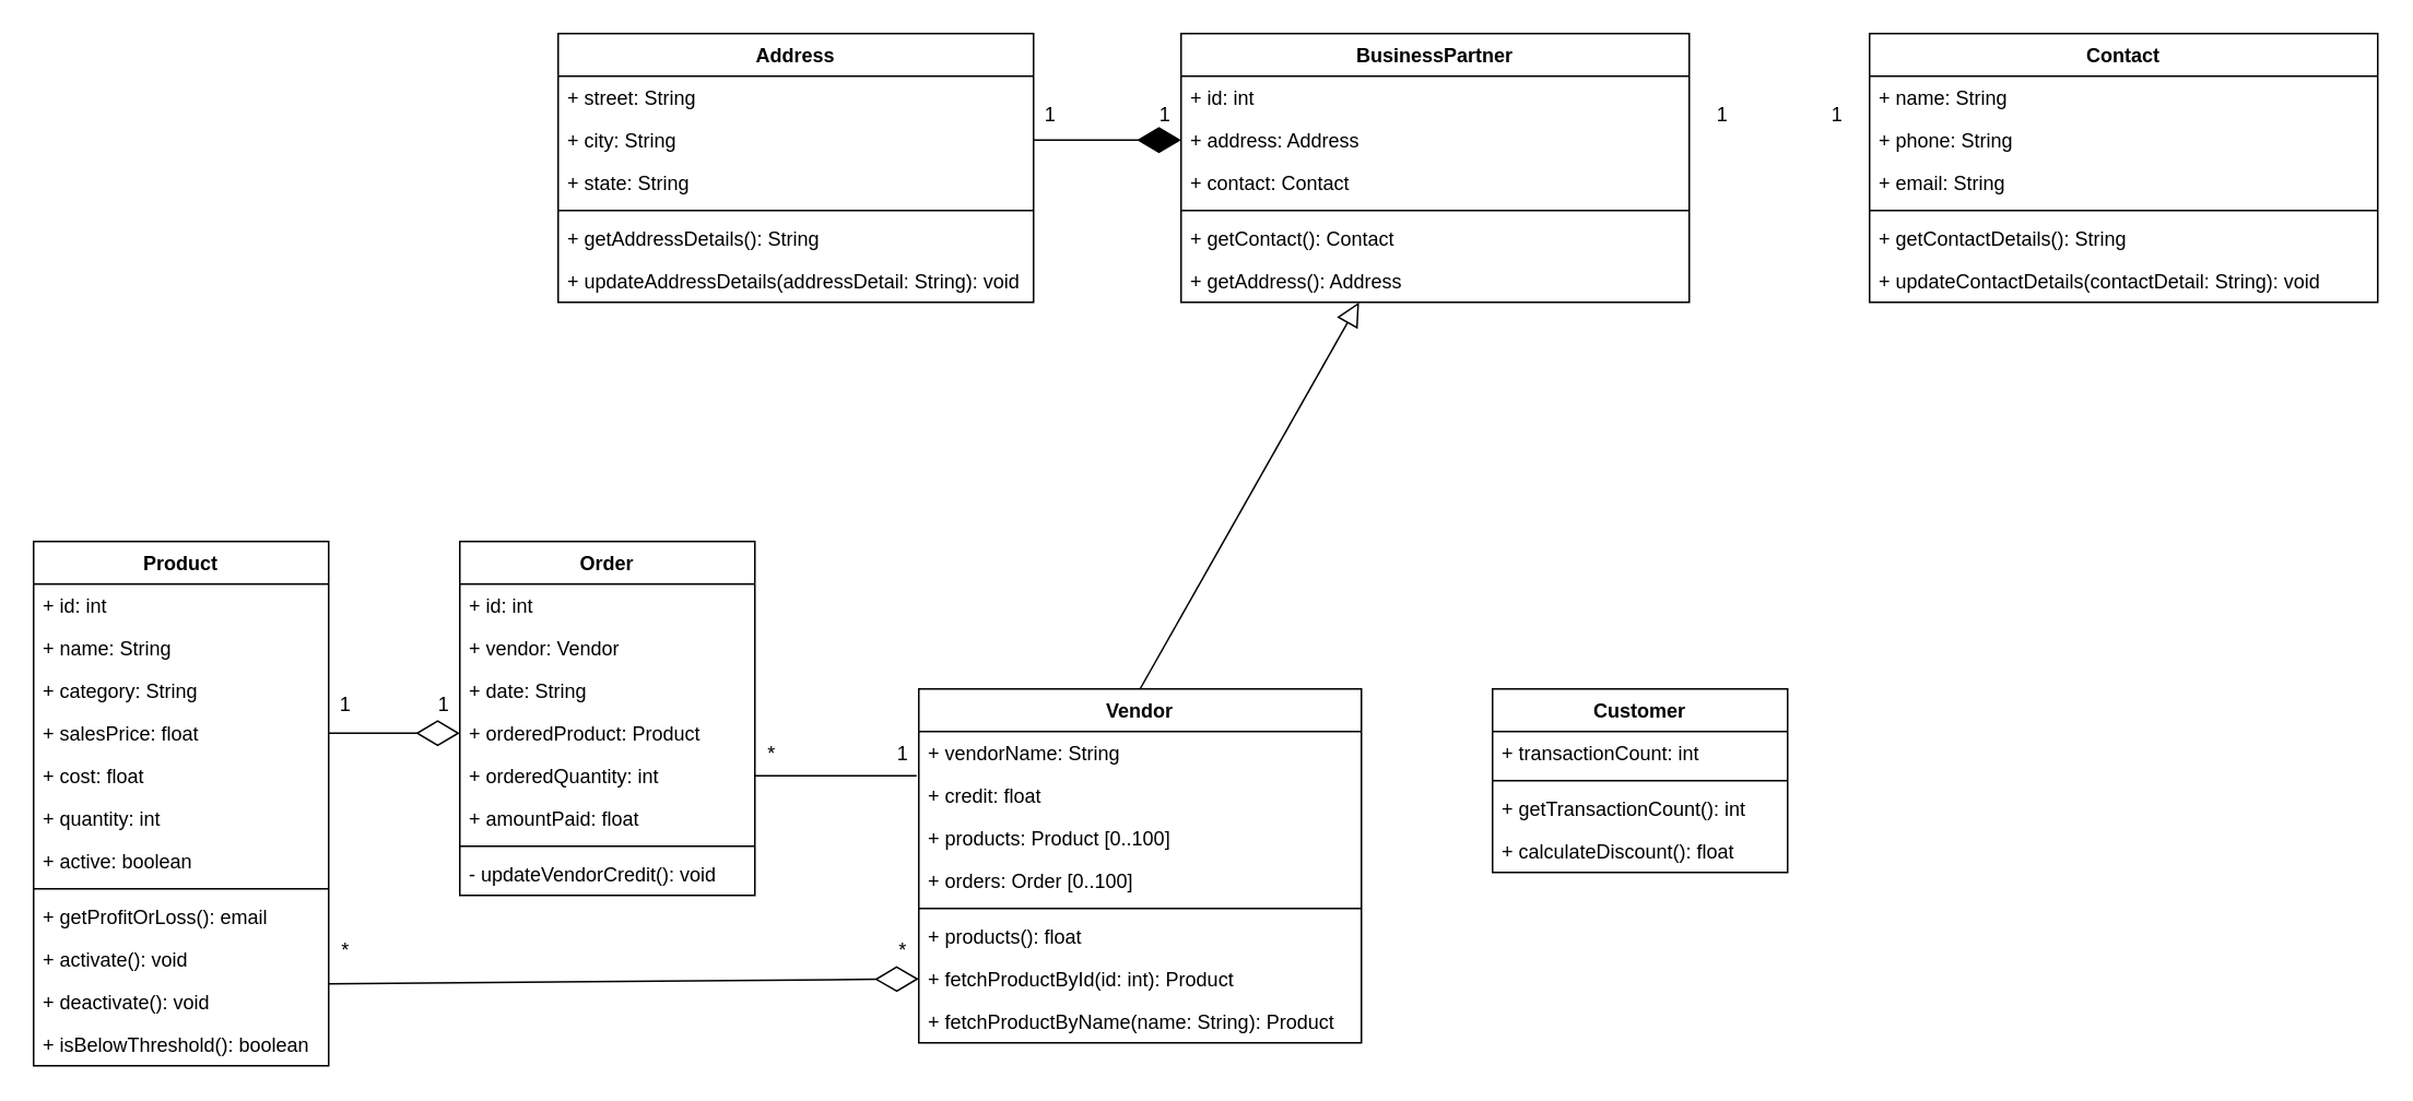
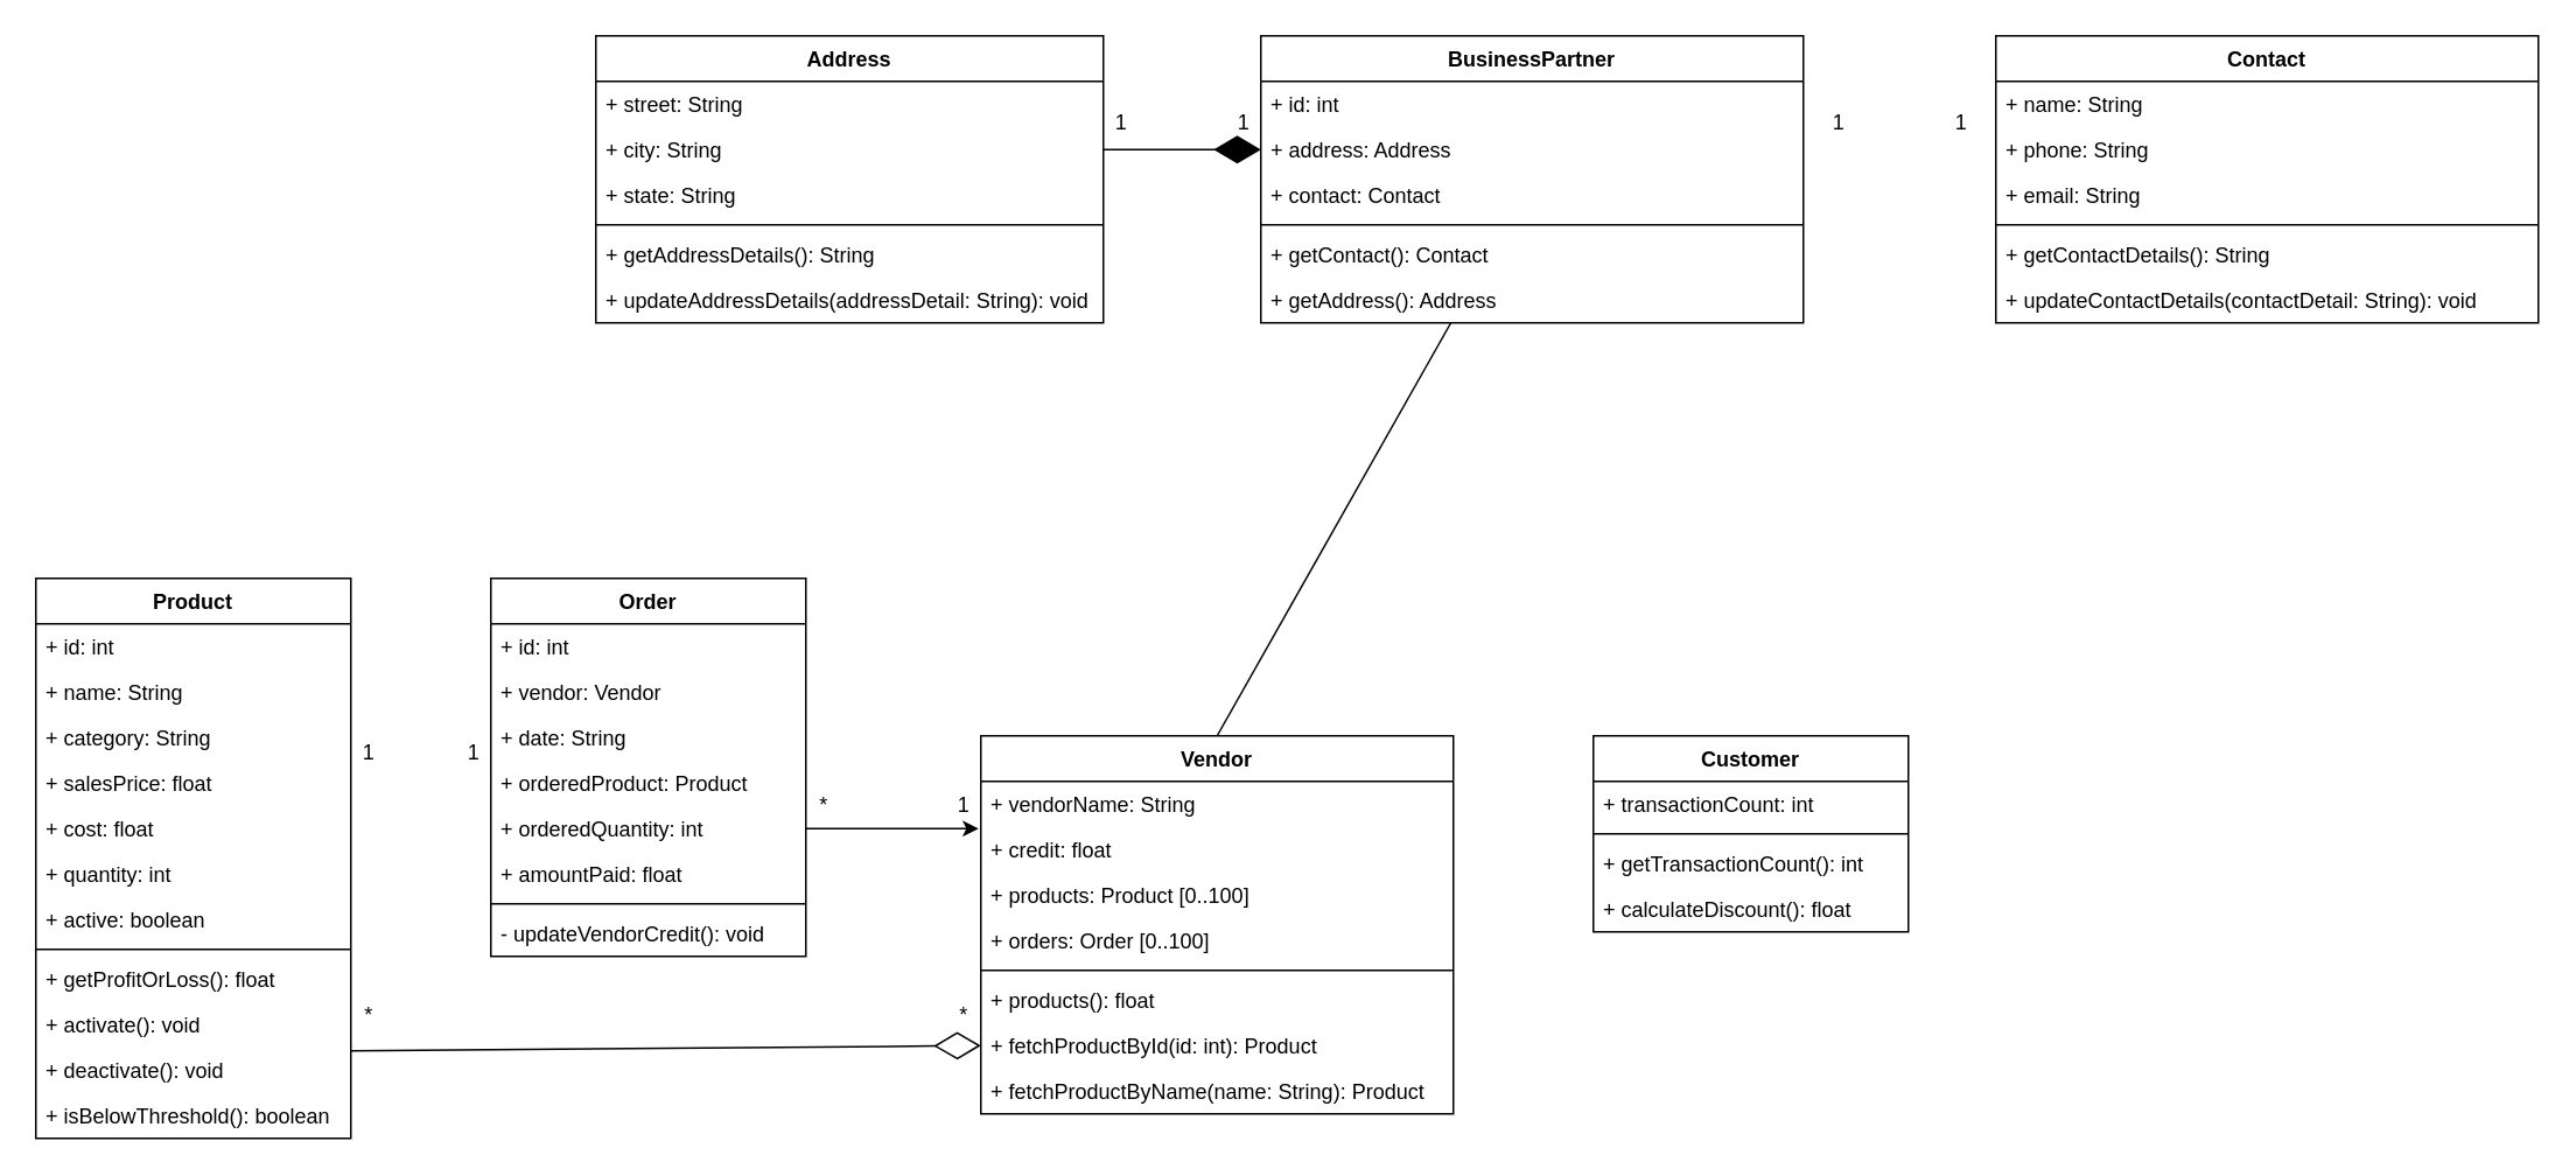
- <mxCell id="34" value="" style="edgeStyle=none;html=1;endSize=12;endArrow=block;endFill=0;exitX=0.5;exitY=0;exitDx=0;exitDy=0;" edge="1" parent="1" source="35" target="27"><mxGeometry width="160" relative="1" as="geometry"><mxPoint x="510" y="260" as="sourcePoint" /><mxPoint x="670" y="260" as="targetPoint" /></mxGeometry></mxCell>
+ <mxCell id="34" value="" style="edgeStyle=none;html=1;endSize=12;endArrow=none;endFill=0;exitX=0.5;exitY=0;exitDx=0;exitDy=0;" edge="1" parent="1" source="35" target="27"><mxGeometry width="160" relative="1" as="geometry"><mxPoint x="510" y="260" as="sourcePoint" /><mxPoint x="670" y="260" as="targetPoint" /></mxGeometry></mxCell>
- <mxCell id="63" value="" style="endArrow=diamondThin;endFill=0;endSize=24;html=1;exitX=1;exitY=0.5;exitDx=0;exitDy=0;entryX=0;entryY=0.5;entryDx=0;entryDy=0;" edge="1" parent="1" source="6" target="58"><mxGeometry width="160" relative="1" as="geometry"><mxPoint x="300" y="630" as="sourcePoint" /><mxPoint x="460" y="630" as="targetPoint" /></mxGeometry></mxCell>
- <mxCell id="15" value="" style="edgeStyle=elbowEdgeStyle;html=1;endArrow=none;elbow=vertical;exitX=1;exitY=0.5;exitDx=0;exitDy=0;entryX=-0.005;entryY=0.013;entryDx=0;entryDy=0;entryPerimeter=0;" edge="1" parent="1" source="59" target="37"><mxGeometry width="160" relative="1" as="geometry"><mxPoint x="310" y="750" as="sourcePoint" /><mxPoint x="520" y="459" as="targetPoint" /></mxGeometry></mxCell>
+ <mxCell id="15" value="" style="edgeStyle=elbowEdgeStyle;html=1;endArrow=classic;elbow=vertical;exitX=1;exitY=0.5;exitDx=0;exitDy=0;entryX=-0.005;entryY=0.013;entryDx=0;entryDy=0;entryPerimeter=0;" edge="1" parent="1" source="59" target="37"><mxGeometry width="160" relative="1" as="geometry"><mxPoint x="310" y="750" as="sourcePoint" /><mxPoint x="520" y="459" as="targetPoint" /></mxGeometry></mxCell>
- <mxCell id="11" value="+ getProfitOrLoss(): email" style="text;strokeColor=none;fillColor=none;align=left;verticalAlign=top;spacingLeft=4;spacingRight=4;overflow=hidden;rotatable=0;points=[[0,0.5],[1,0.5]];portConstraint=eastwest;" vertex="1" parent="2"><mxGeometry y="216" width="180" height="26" as="geometry" /></mxCell>
+ <mxCell id="11" value="+ getProfitOrLoss(): float" style="text;strokeColor=none;fillColor=none;align=left;verticalAlign=top;spacingLeft=4;spacingRight=4;overflow=hidden;rotatable=0;points=[[0,0.5],[1,0.5]];portConstraint=eastwest;" vertex="1" parent="2"><mxGeometry y="216" width="180" height="26" as="geometry" /></mxCell>
